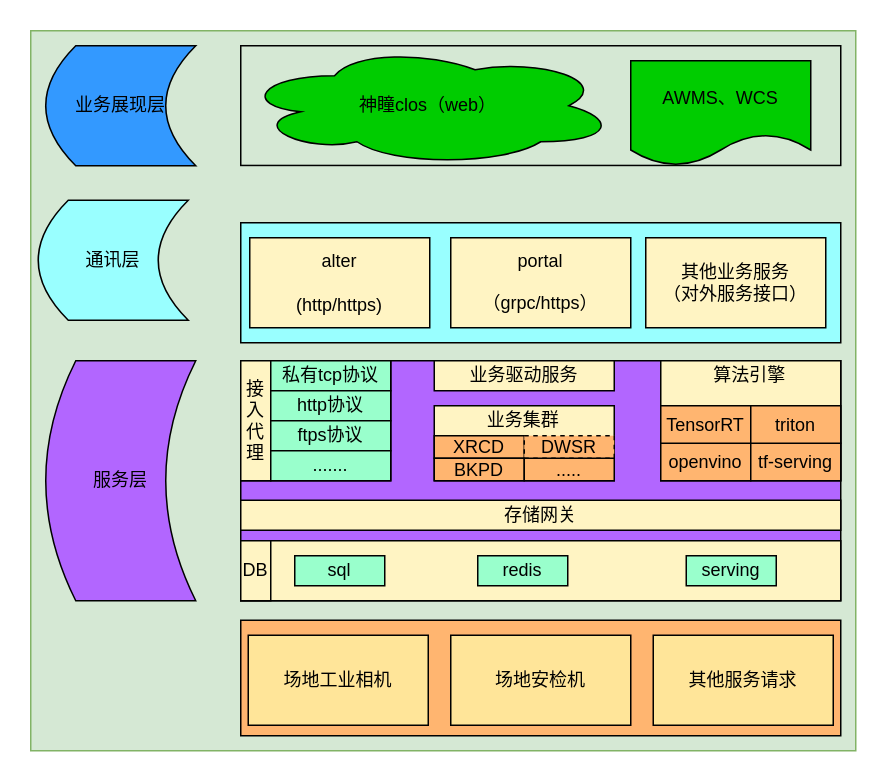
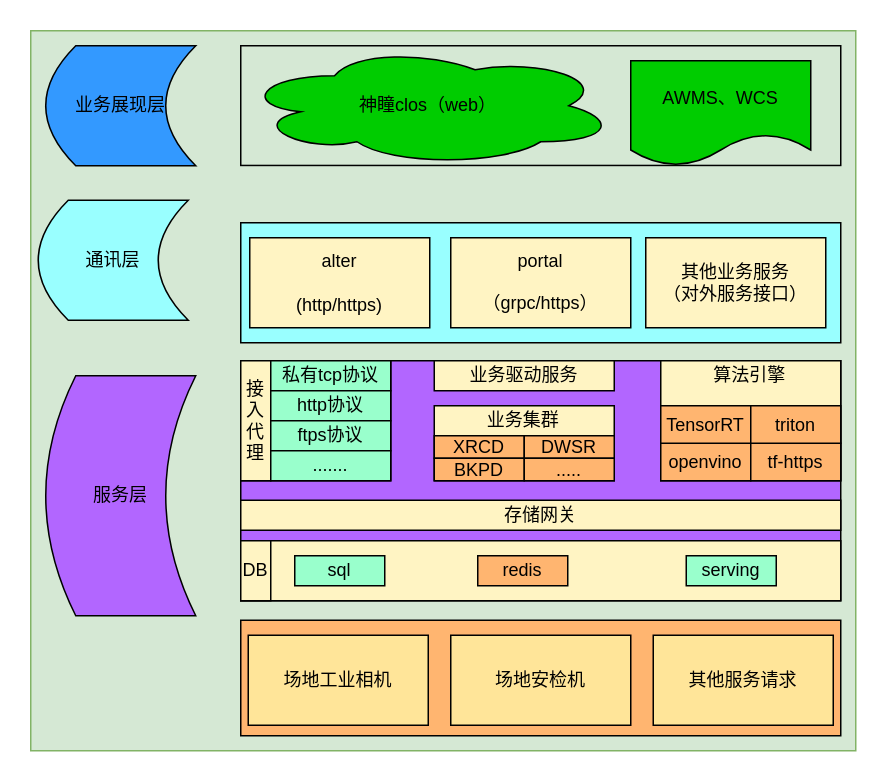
- <mxCell id="26" value="DWSR" style="rounded=0;whiteSpace=wrap;html=1;fontSize=12;fillColor=#FFB570;dashed=1;" vertex="1" parent="1"><mxGeometry x="349" y="290" width="60" height="15" as="geometry" /></mxCell>
+ <mxCell id="26" value="DWSR" style="rounded=0;whiteSpace=wrap;html=1;fontSize=12;fillColor=#FFB570;" vertex="1" parent="1"><mxGeometry x="349" y="290" width="60" height="15" as="geometry" /></mxCell>
- <mxCell id="32" value="tf-serving" style="rounded=0;whiteSpace=wrap;html=1;fontSize=12;fillColor=#FFB570;" vertex="1" parent="1"><mxGeometry x="500" y="295" width="60" height="25" as="geometry" /></mxCell>
+ <mxCell id="32" value="tf-https" style="rounded=0;whiteSpace=wrap;html=1;fontSize=12;fillColor=#FFB570;" vertex="1" parent="1"><mxGeometry x="500" y="295" width="60" height="25" as="geometry" /></mxCell>
- <mxCell id="5" value="服务层" style="shape=dataStorage;whiteSpace=wrap;html=1;fixedSize=1;fillColor=#B266FF;" vertex="1" parent="1"><mxGeometry x="30" y="240" width="100" height="160" as="geometry" /></mxCell>
+ <mxCell id="5" value="服务层" style="shape=dataStorage;whiteSpace=wrap;html=1;fixedSize=1;fillColor=#B266FF;" vertex="1" parent="1"><mxGeometry x="30" y="250" width="100" height="160" as="geometry" /></mxCell>
- <mxCell id="14" value="redis" style="rounded=0;whiteSpace=wrap;html=1;fillColor=#99FFCC;" vertex="1" parent="1"><mxGeometry x="318" y="370" width="60" height="20" as="geometry" /></mxCell>
+ <mxCell id="14" value="redis" style="rounded=0;whiteSpace=wrap;html=1;fillColor=#ffb570;" vertex="1" parent="1"><mxGeometry x="318" y="370" width="60" height="20" as="geometry" /></mxCell>
